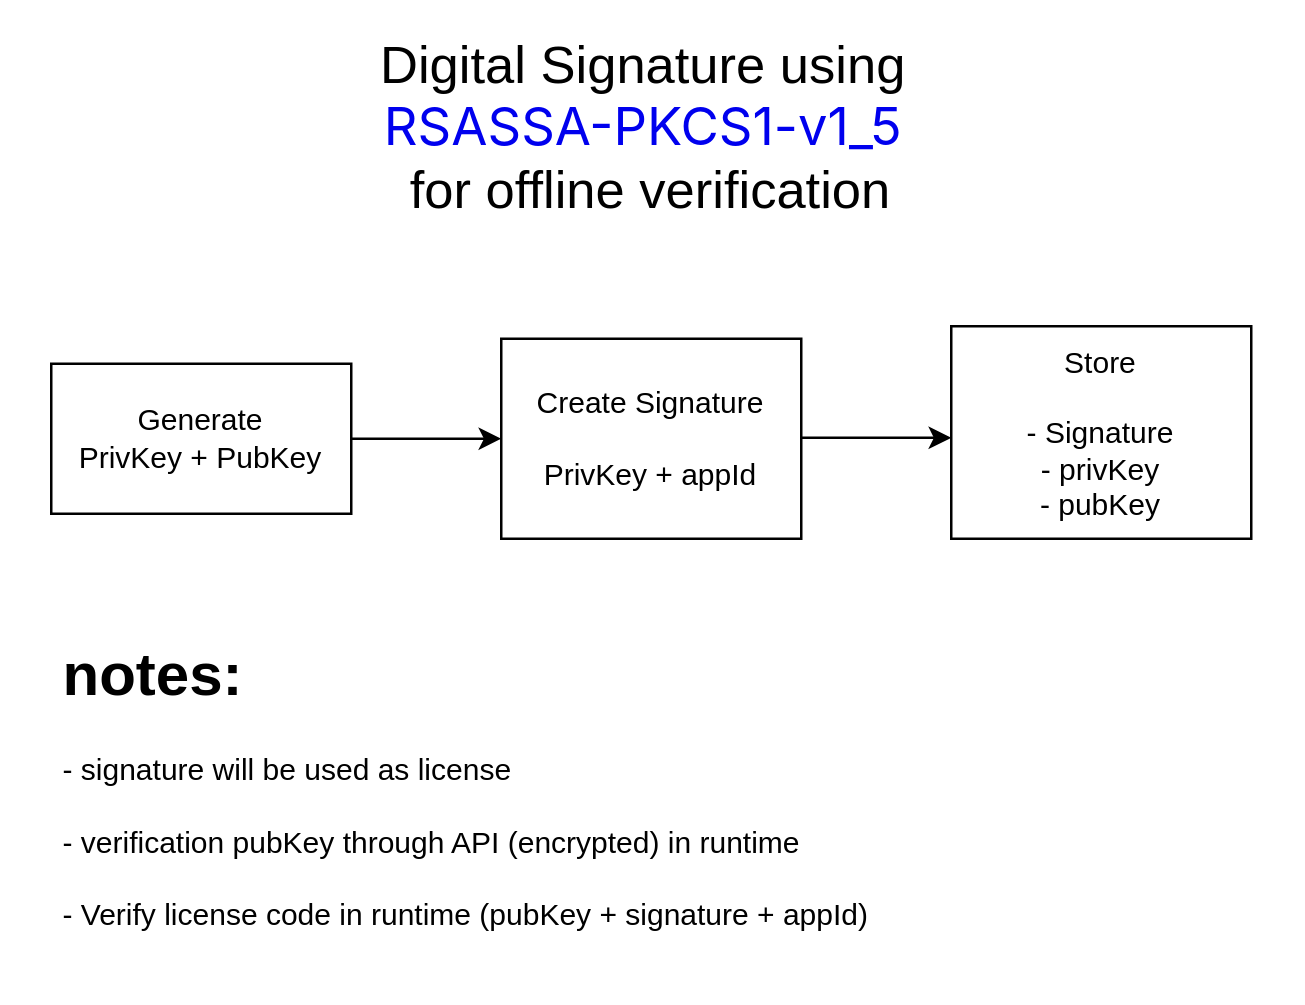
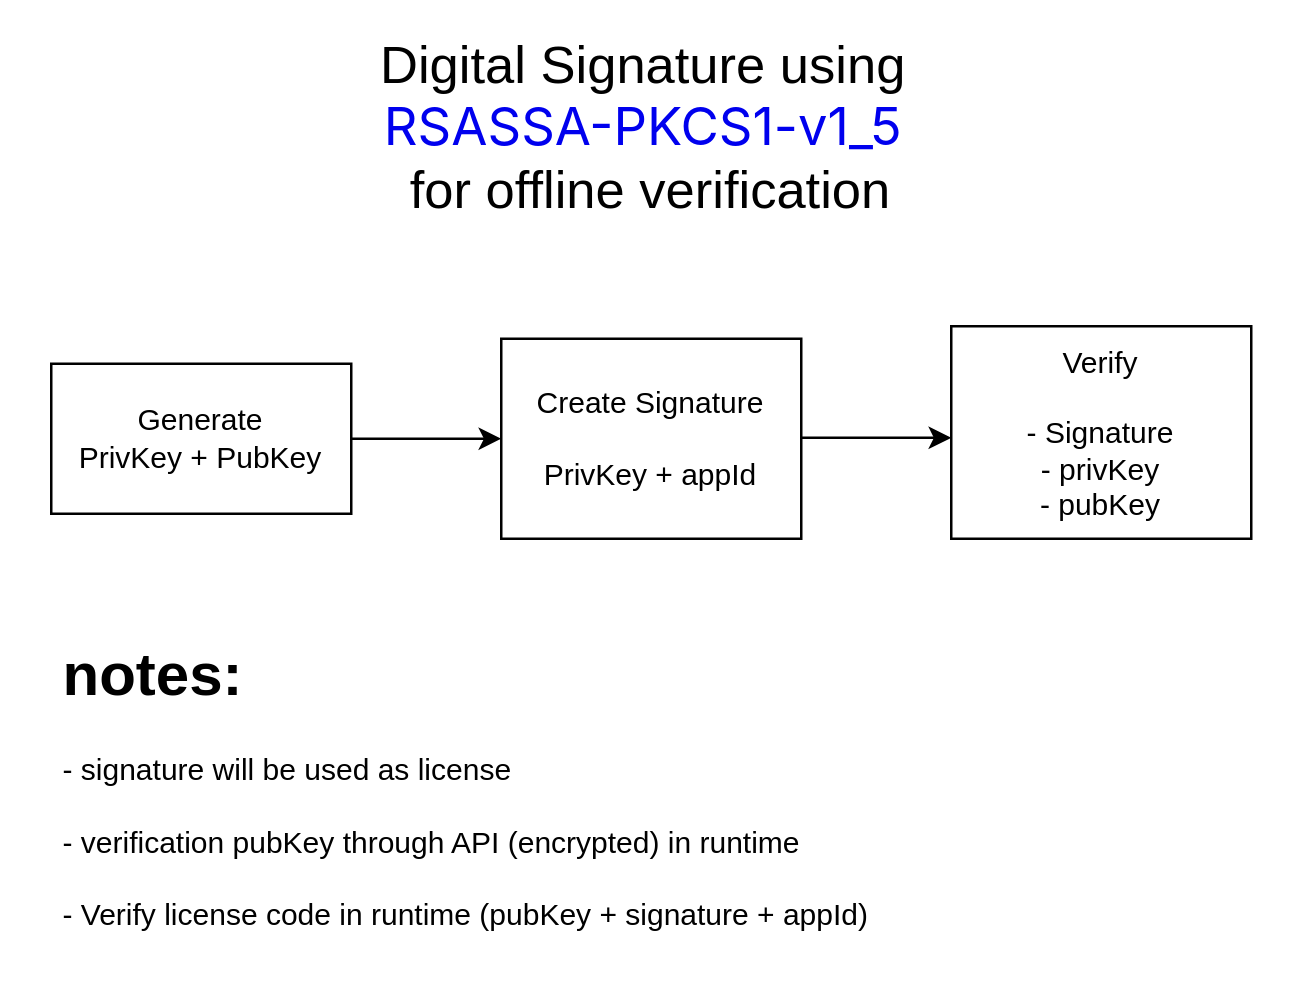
- <mxCell id="7" value="Store&lt;br&gt;&lt;br&gt;- Signature&lt;br&gt;- privKey&lt;br&gt;- pubKey" style="rounded=0;whiteSpace=wrap;html=1;" vertex="1" parent="1"><mxGeometry x="380" y="130" width="120" height="85" as="geometry" /></mxCell>
+ <mxCell id="7" value="Verify&lt;br&gt;&lt;br&gt;- Signature&lt;br&gt;- privKey&lt;br&gt;- pubKey" style="rounded=0;whiteSpace=wrap;html=1;" vertex="1" parent="1"><mxGeometry x="380" y="130" width="120" height="85" as="geometry" /></mxCell>
